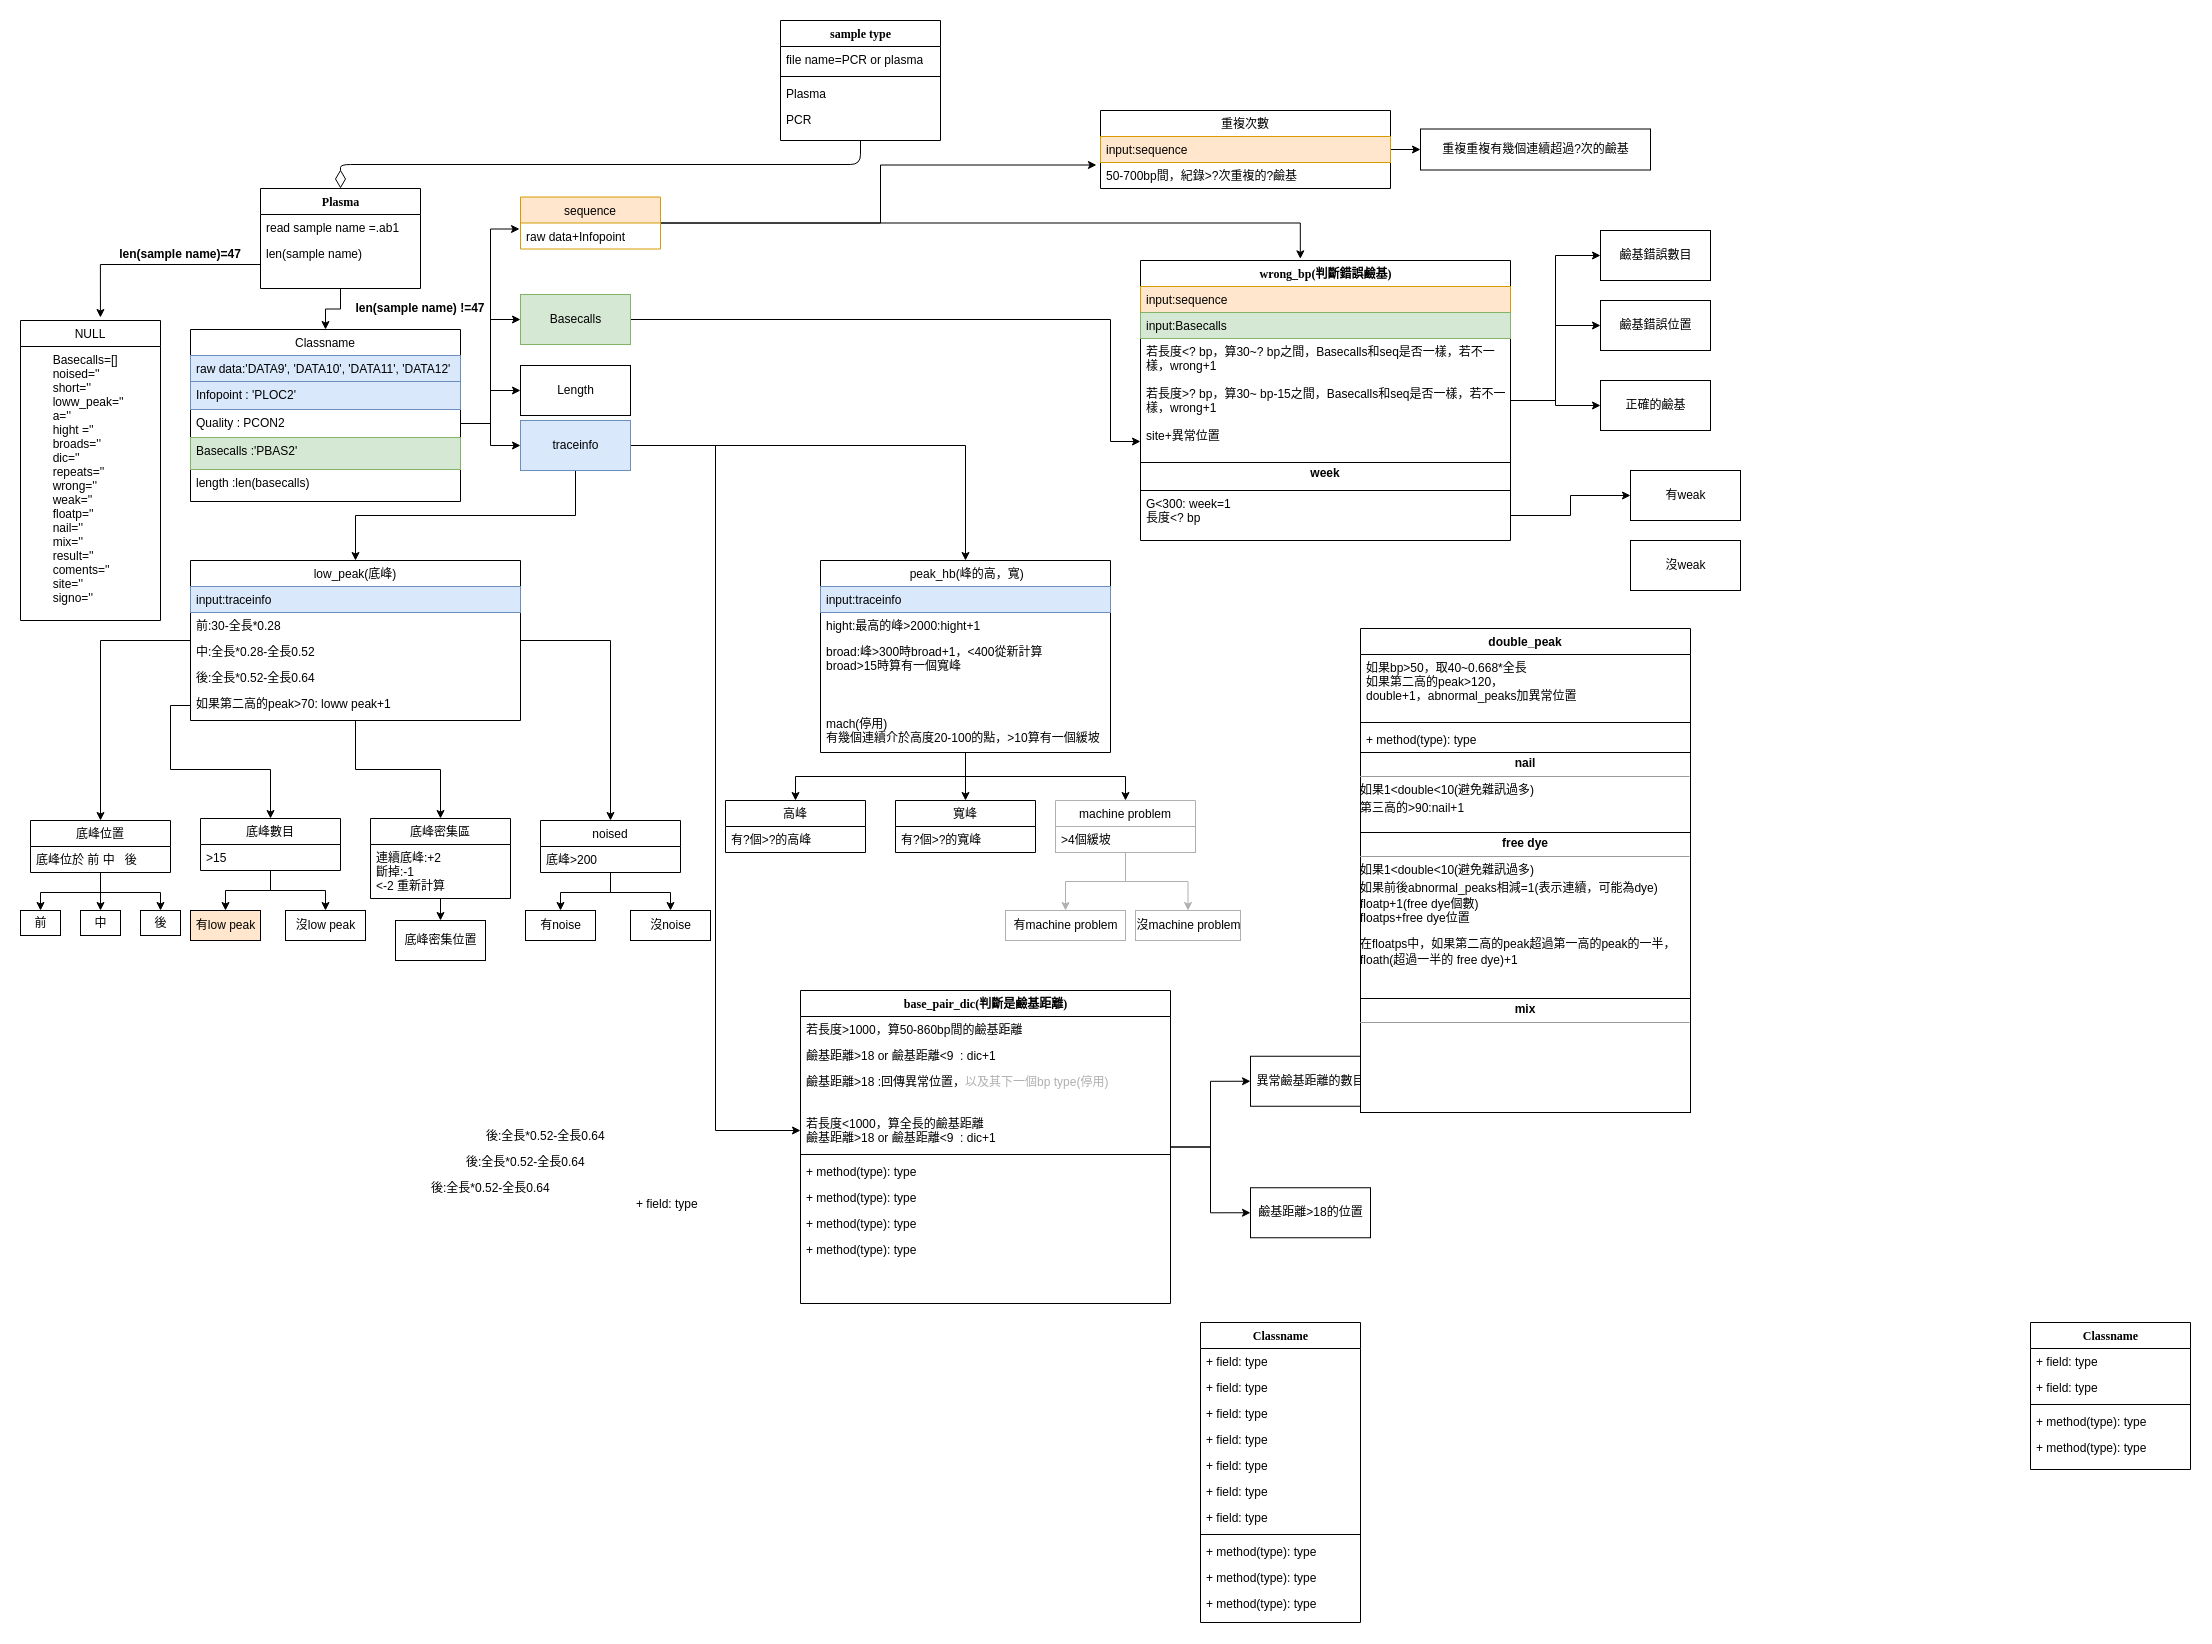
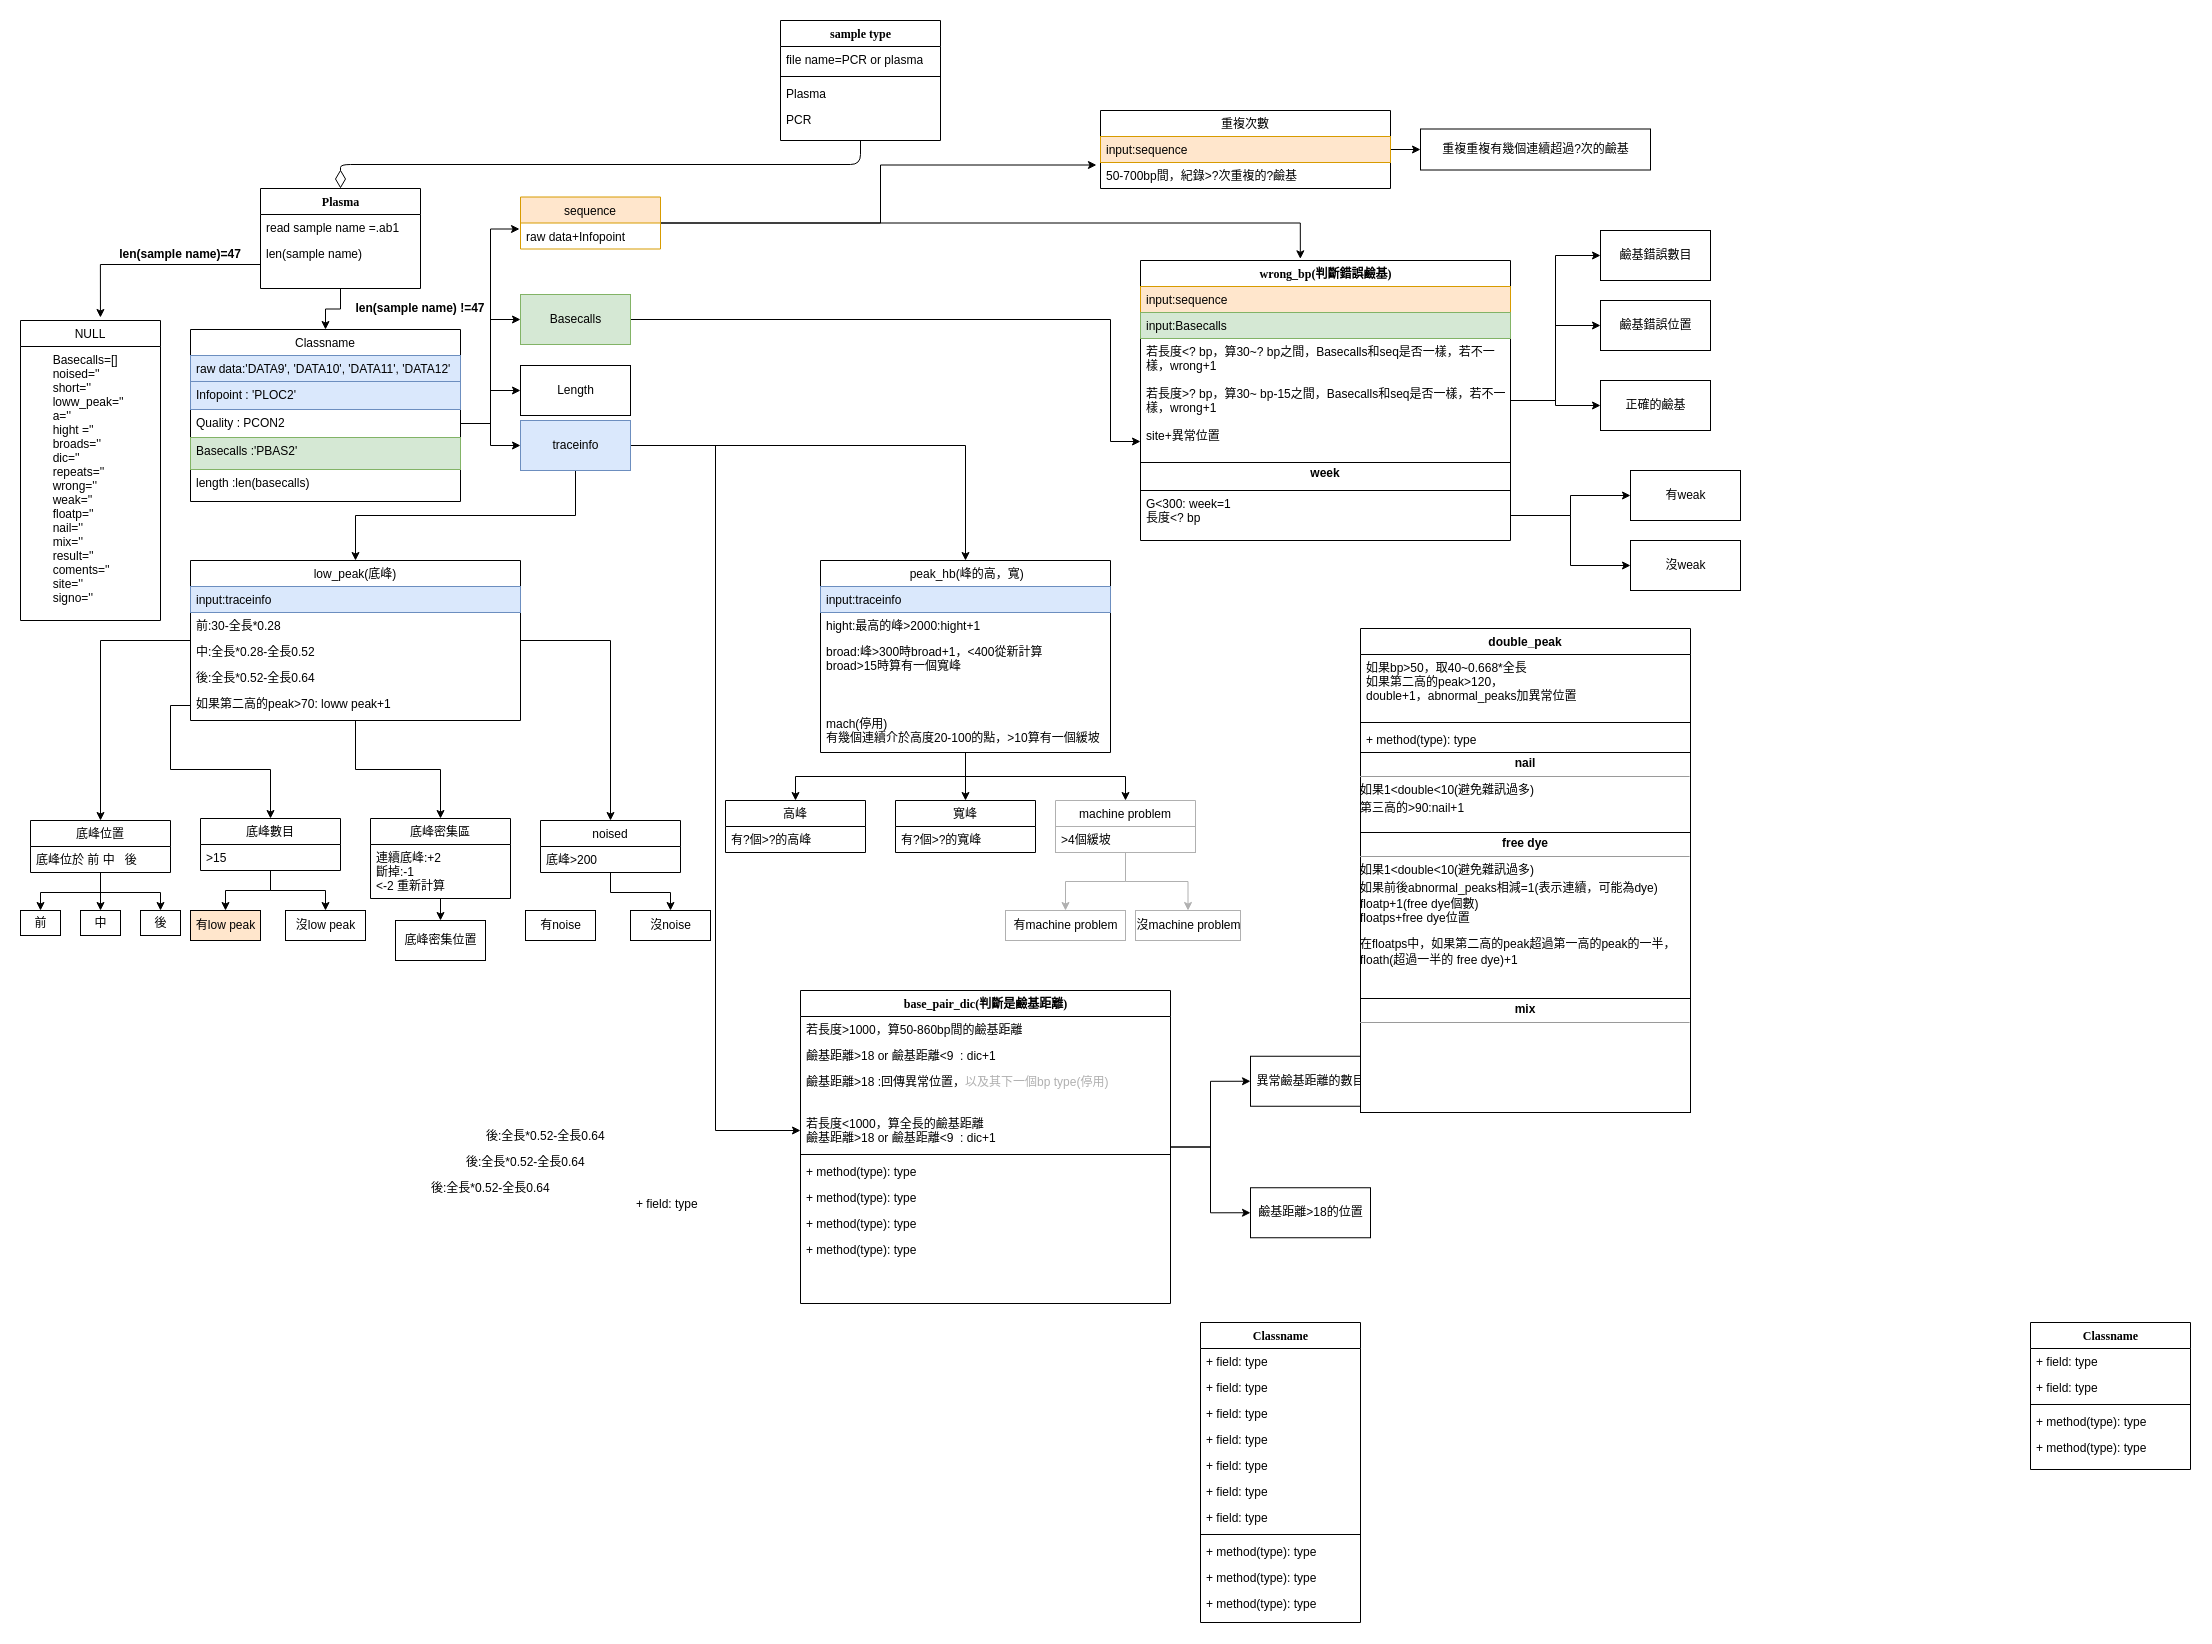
+ <mxCell id="148" style="edgeStyle=orthogonalEdgeStyle;rounded=0;orthogonalLoop=1;jettySize=auto;html=1;entryX=0;entryY=0.5;entryDx=0;entryDy=0;strokeColor=#000000;fontColor=#000000;" edge="1" parent="1" source="138" target="146"><mxGeometry relative="1" as="geometry" /></mxCell>
- <mxCell id="93" style="edgeStyle=orthogonalEdgeStyle;rounded=0;orthogonalLoop=1;jettySize=auto;html=1;entryX=0.5;entryY=0;entryDx=0;entryDy=0;" edge="1" parent="1" source="95" target="104"><mxGeometry relative="1" as="geometry" /></mxCell>
